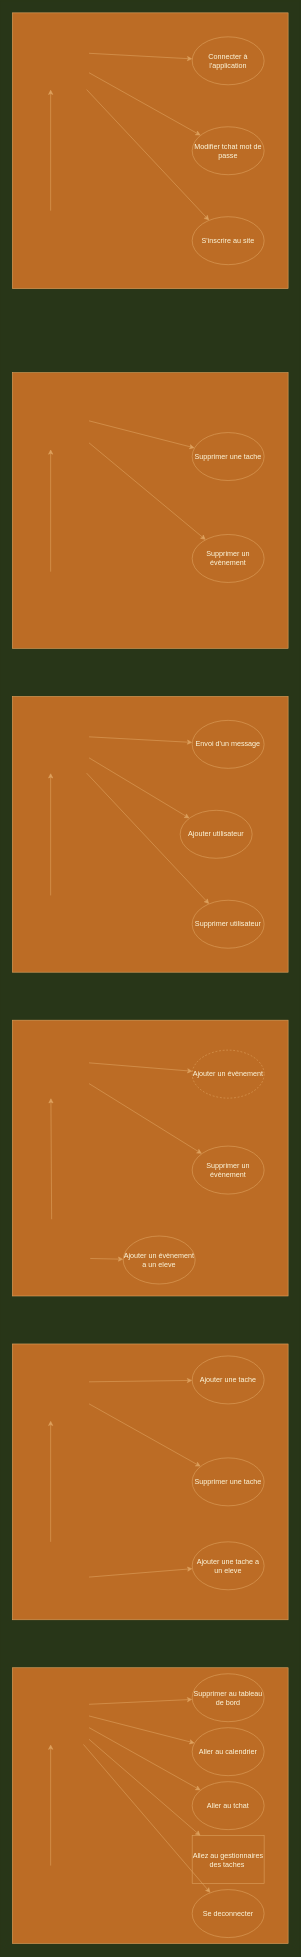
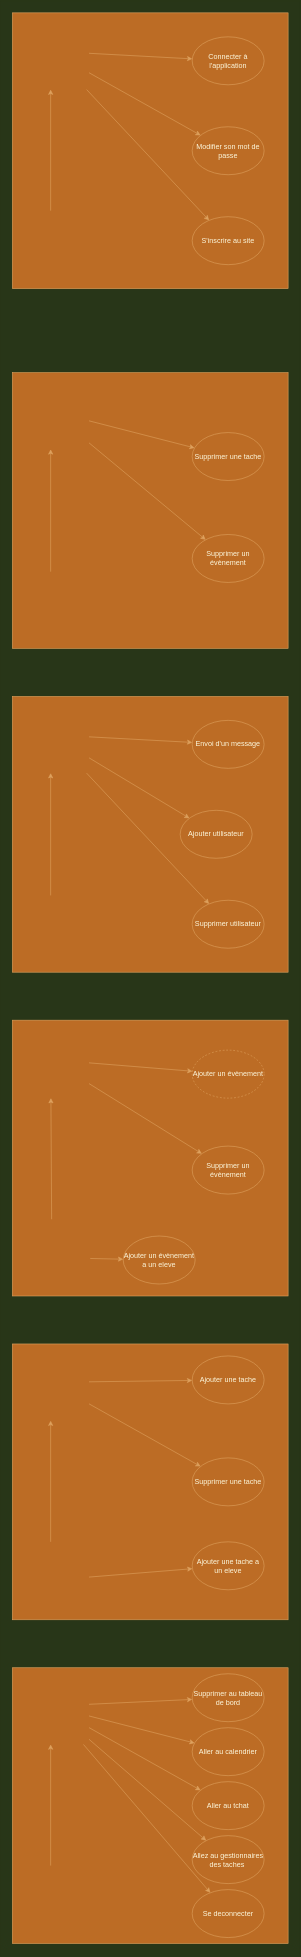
- <mxCell id="9" value="Modifier tchat mot de passe" style="ellipse;whiteSpace=wrap;html=1;rounded=0;fillColor=#BC6C25;strokeColor=#DDA15E;fontColor=#FEFAE0;" vertex="1" parent="1"><mxGeometry x="320" y="210" width="120" height="80" as="geometry" /></mxCell>
+ <mxCell id="9" value="Modifier son mot de passe" style="ellipse;whiteSpace=wrap;html=1;rounded=0;fillColor=#BC6C25;strokeColor=#DDA15E;fontColor=#FEFAE0;" vertex="1" parent="1"><mxGeometry x="320" y="210" width="120" height="80" as="geometry" /></mxCell>
- <mxCell id="25" value="Allez au gestionnaires des taches&amp;nbsp;" style="whiteSpace=wrap;html=1;fillColor=#BC6C25;strokeColor=#DDA15E;fontColor=#FEFAE0;rounded=0;" vertex="1" parent="1"><mxGeometry x="320" y="3060" width="120" height="80" as="geometry" /></mxCell>
+ <mxCell id="25" value="Allez au gestionnaires des taches&amp;nbsp;" style="ellipse;whiteSpace=wrap;html=1;rounded=0;fillColor=#BC6C25;strokeColor=#DDA15E;fontColor=#FEFAE0;" vertex="1" parent="1"><mxGeometry x="320" y="3060" width="120" height="80" as="geometry" /></mxCell>
